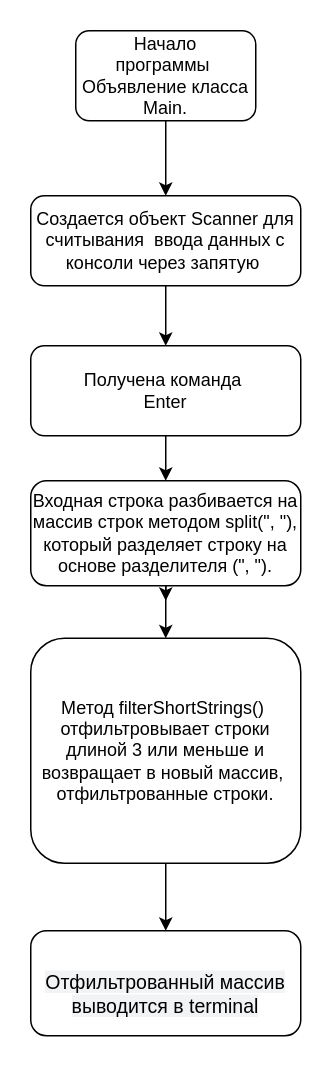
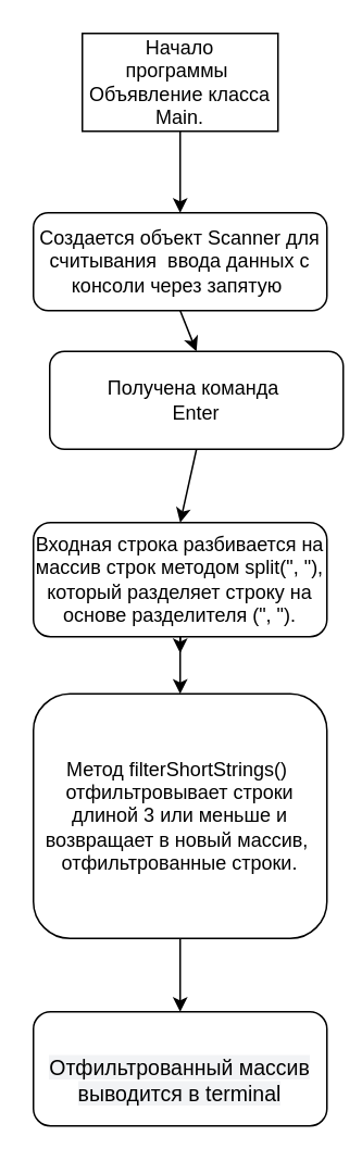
- <mxCell id="2" value="Начало&lt;br&gt;программы&amp;nbsp;&lt;br&gt;Oбъявление класса Main." style="rounded=1;whiteSpace=wrap;html=1;" parent="1" vertex="1"><mxGeometry x="50" y="20" width="120" height="60" as="geometry" /></mxCell>
+ <mxCell id="2" value="Начало&lt;br&gt;программы&amp;nbsp;&lt;br&gt;Oбъявление класса Main." style="whiteSpace=wrap;html=1;rounded=0;" parent="1" vertex="1"><mxGeometry x="50" y="20" width="120" height="60" as="geometry" /></mxCell>
- <mxCell id="5" value="Получена команда&amp;nbsp;&lt;br style=&quot;border-color: var(--border-color);&quot;&gt;Enter" style="rounded=1;whiteSpace=wrap;html=1;" parent="1" vertex="1"><mxGeometry x="20" y="230" width="180" height="60" as="geometry" /></mxCell>
+ <mxCell id="5" value="Получена команда&amp;nbsp;&lt;br style=&quot;border-color: var(--border-color);&quot;&gt;Enter" style="rounded=1;whiteSpace=wrap;html=1;" parent="1" vertex="1"><mxGeometry x="30" y="215" width="180" height="60" as="geometry" /></mxCell>
